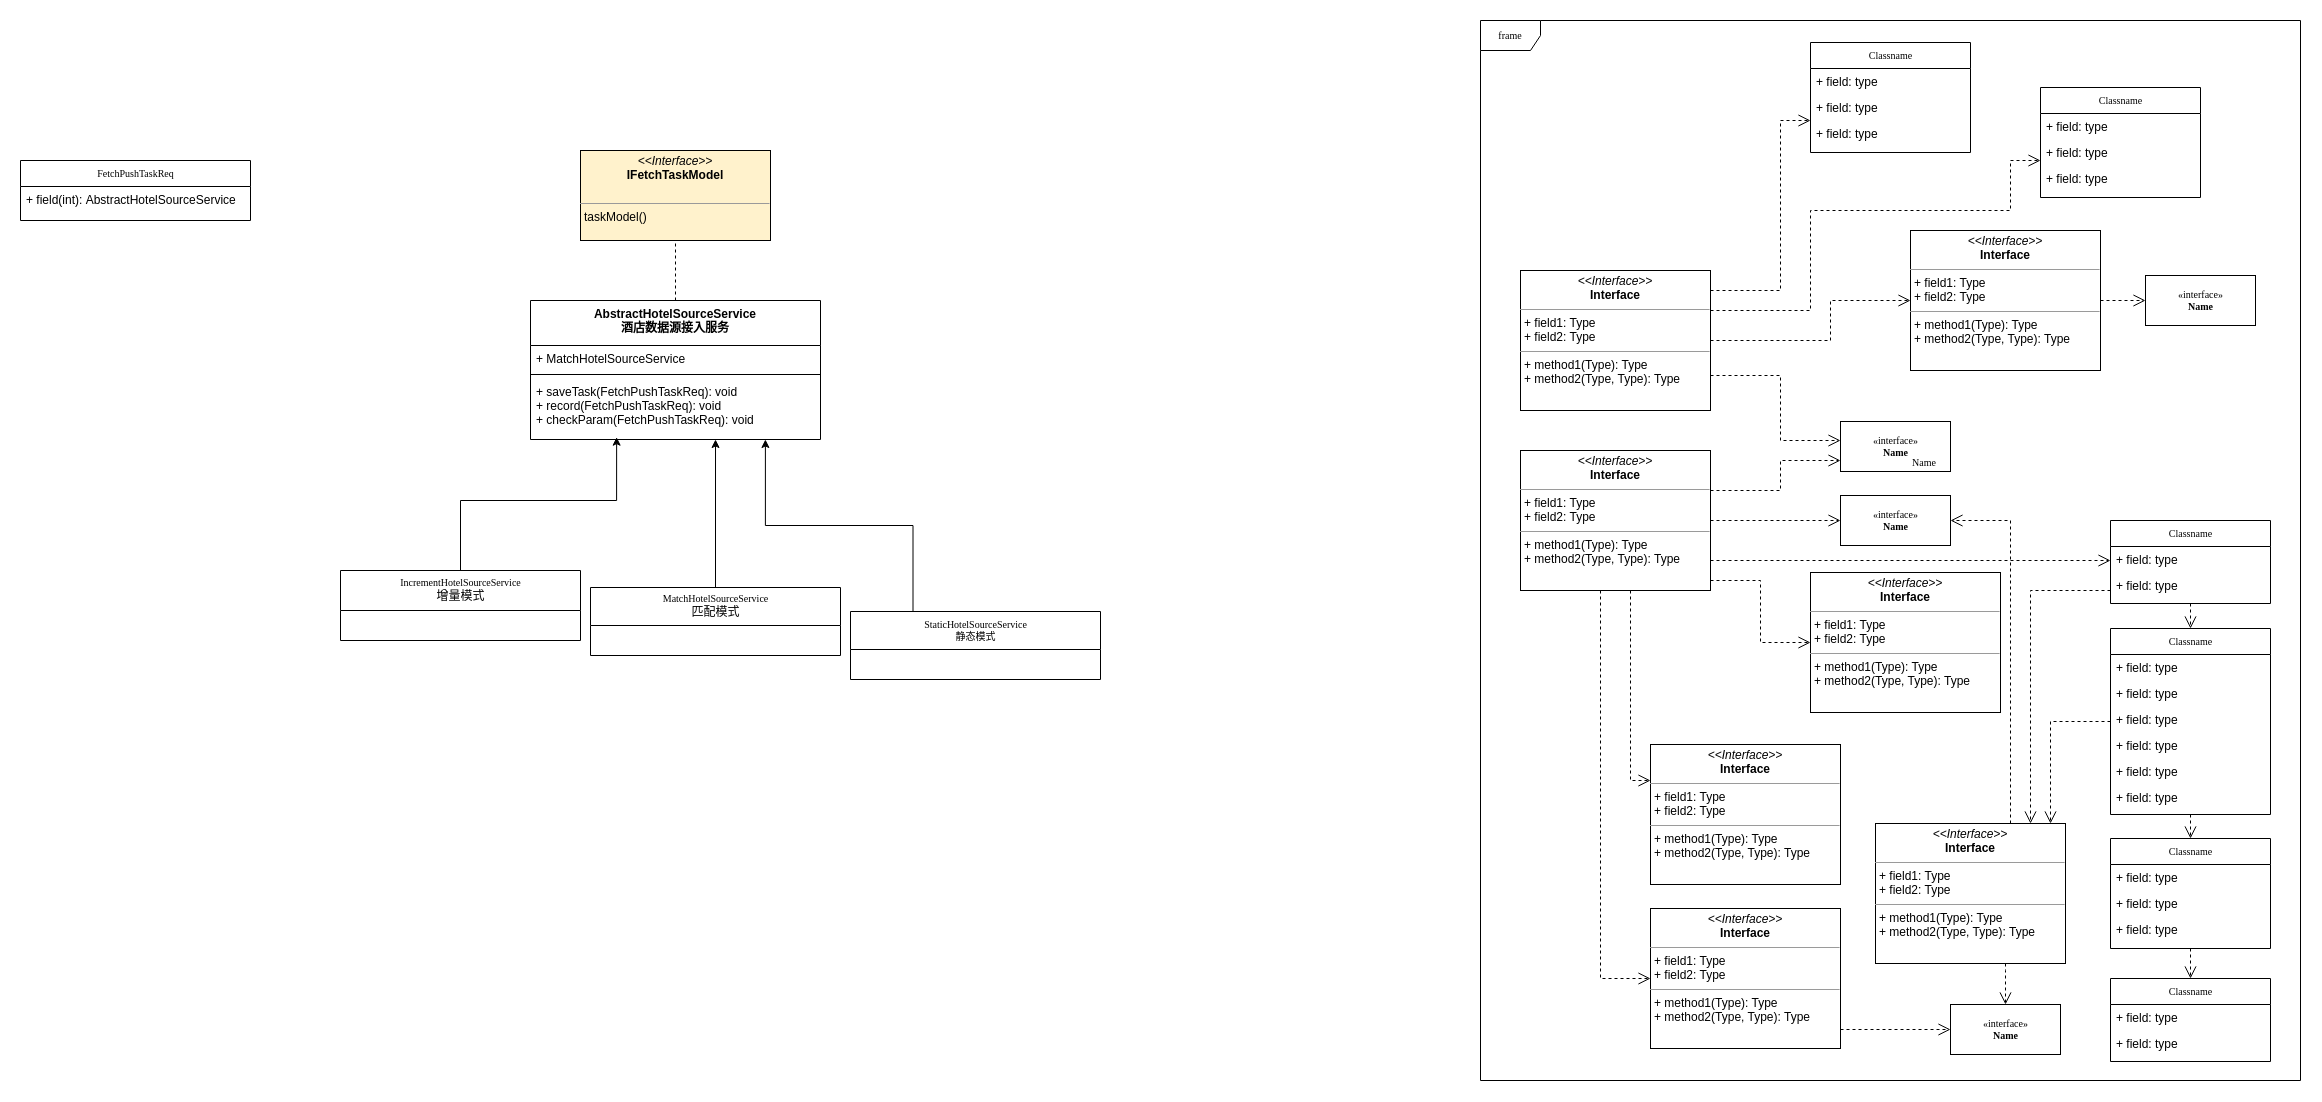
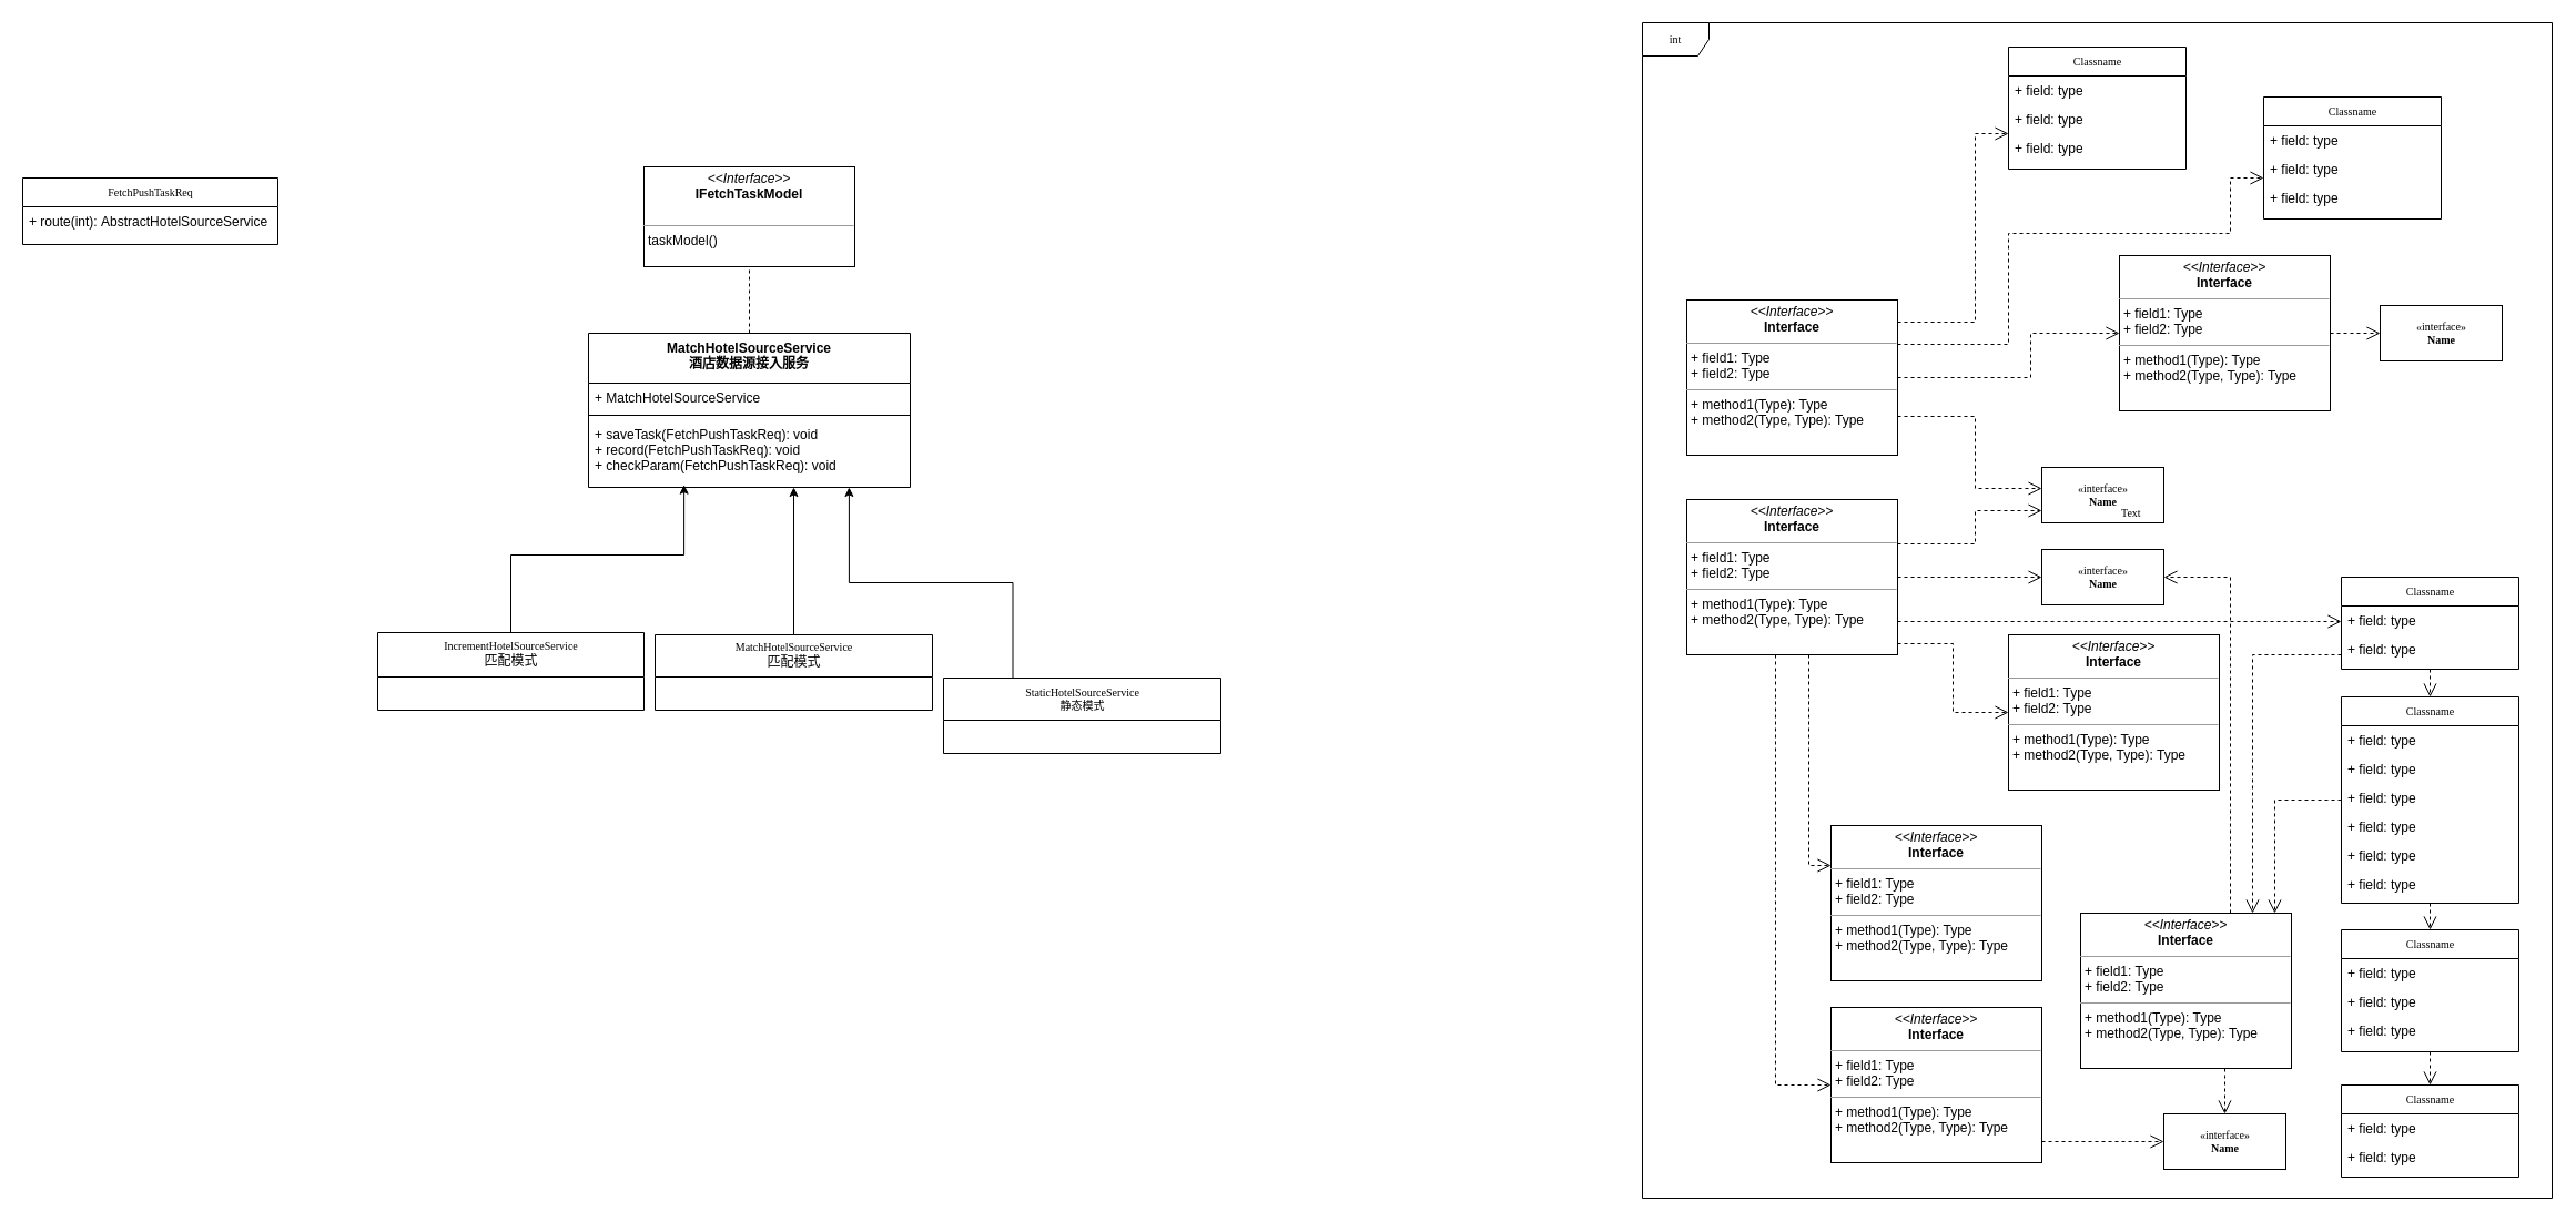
- <mxCell id="2" value="frame" style="shape=umlFrame;whiteSpace=wrap;html=1;rounded=0;shadow=0;comic=0;labelBackgroundColor=none;strokeWidth=1;fontFamily=Verdana;fontSize=10;align=center;" vertex="1" parent="1"><mxGeometry x="1480" y="20" width="820" height="1060" as="geometry" /></mxCell>
+ <mxCell id="2" value="int" style="shape=umlFrame;whiteSpace=wrap;html=1;rounded=0;shadow=0;comic=0;labelBackgroundColor=none;strokeWidth=1;fontFamily=Verdana;fontSize=10;align=center;" vertex="1" parent="1"><mxGeometry x="1480" y="20" width="820" height="1060" as="geometry" /></mxCell>
- <mxCell id="46" value="&lt;p style=&quot;margin: 0px ; margin-top: 4px ; text-align: center&quot;&gt;&lt;i&gt;&amp;lt;&amp;lt;Interface&amp;gt;&amp;gt;&lt;/i&gt;&lt;br&gt;&lt;b&gt;IFetchTaskModel&lt;/b&gt;&lt;br&gt;&lt;/p&gt;&lt;p style=&quot;margin: 0px ; margin-left: 4px&quot;&gt;&lt;br&gt;&lt;/p&gt;&lt;hr size=&quot;1&quot;&gt;&lt;p style=&quot;margin: 0px ; margin-left: 4px&quot;&gt;taskModel()&lt;br&gt;&lt;/p&gt;" style="verticalAlign=top;align=left;overflow=fill;fontSize=12;fontFamily=Helvetica;html=1;rounded=0;shadow=0;comic=0;labelBackgroundColor=none;strokeWidth=1;fillColor=#fff2cc;" vertex="1" parent="1"><mxGeometry x="580" y="150" width="190" height="90" as="geometry" /></mxCell>
+ <mxCell id="46" value="&lt;p style=&quot;margin: 0px ; margin-top: 4px ; text-align: center&quot;&gt;&lt;i&gt;&amp;lt;&amp;lt;Interface&amp;gt;&amp;gt;&lt;/i&gt;&lt;br&gt;&lt;b&gt;IFetchTaskModel&lt;/b&gt;&lt;br&gt;&lt;/p&gt;&lt;p style=&quot;margin: 0px ; margin-left: 4px&quot;&gt;&lt;br&gt;&lt;/p&gt;&lt;hr size=&quot;1&quot;&gt;&lt;p style=&quot;margin: 0px ; margin-left: 4px&quot;&gt;taskModel()&lt;br&gt;&lt;/p&gt;" style="verticalAlign=top;align=left;overflow=fill;fontSize=12;fontFamily=Helvetica;html=1;rounded=0;shadow=0;comic=0;labelBackgroundColor=none;strokeWidth=1" vertex="1" parent="1"><mxGeometry x="580" y="150" width="190" height="90" as="geometry" /></mxCell>
- <mxCell id="70" value="+&amp;nbsp;field(int):&amp;nbsp;AbstractHotelSourceService" style="text;html=1;strokeColor=none;fillColor=none;align=left;verticalAlign=top;spacingLeft=4;spacingRight=4;whiteSpace=wrap;overflow=hidden;rotatable=0;points=[[0,0.5],[1,0.5]];portConstraint=eastwest;" vertex="1" parent="69"><mxGeometry y="26" width="230" height="26" as="geometry" /></mxCell>
+ <mxCell id="70" value="+&amp;nbsp;route(int):&amp;nbsp;AbstractHotelSourceService" style="text;html=1;strokeColor=none;fillColor=none;align=left;verticalAlign=top;spacingLeft=4;spacingRight=4;whiteSpace=wrap;overflow=hidden;rotatable=0;points=[[0,0.5],[1,0.5]];portConstraint=eastwest;" vertex="1" parent="69"><mxGeometry y="26" width="230" height="26" as="geometry" /></mxCell>
- <mxCell id="60" value="AbstractHotelSourceService&#10;酒店数据源接入服务" style="swimlane;fontStyle=1;align=center;verticalAlign=top;childLayout=stackLayout;horizontal=1;startSize=45;horizontalStack=0;resizeParent=1;resizeParentMax=0;resizeLast=0;collapsible=1;marginBottom=0;" vertex="1" parent="1"><mxGeometry x="530" y="300" width="290" height="139" as="geometry" /></mxCell>
+ <mxCell id="60" value="MatchHotelSourceService&#10;酒店数据源接入服务" style="swimlane;fontStyle=1;align=center;verticalAlign=top;childLayout=stackLayout;horizontal=1;startSize=45;horizontalStack=0;resizeParent=1;resizeParentMax=0;resizeLast=0;collapsible=1;marginBottom=0;" vertex="1" parent="1"><mxGeometry x="530" y="300" width="290" height="139" as="geometry" /></mxCell>
- <mxCell id="44" value="Name" style="text;html=1;resizable=0;points=[];autosize=1;align=left;verticalAlign=top;spacingTop=-4;fontSize=10;fontFamily=Verdana;fontColor=#000000;" vertex="1" parent="1"><mxGeometry x="1910" y="454" width="40" height="10" as="geometry" /></mxCell>
+ <mxCell id="44" value="Text" style="text;html=1;resizable=0;points=[];autosize=1;align=left;verticalAlign=top;spacingTop=-4;fontSize=10;fontFamily=Verdana;fontColor=#000000;" vertex="1" parent="1"><mxGeometry x="1910" y="454" width="40" height="10" as="geometry" /></mxCell>
- <mxCell id="66" value="IncrementHotelSourceService&lt;br&gt;&lt;span style=&quot;font-family: &amp;#34;helvetica&amp;#34; ; font-size: 12px ; text-align: left&quot;&gt;增量模式&lt;/span&gt;" style="swimlane;html=1;fontStyle=0;childLayout=stackLayout;horizontal=1;startSize=40;fillColor=none;horizontalStack=0;resizeParent=1;resizeLast=0;collapsible=1;marginBottom=0;swimlaneFillColor=#ffffff;rounded=0;shadow=0;comic=0;labelBackgroundColor=none;strokeWidth=1;fontFamily=Verdana;fontSize=10;align=center;" vertex="1" parent="1"><mxGeometry x="340" y="570" width="240" height="70" as="geometry" /></mxCell>
+ <mxCell id="66" value="IncrementHotelSourceService&lt;br&gt;&lt;span style=&quot;font-family: &amp;#34;helvetica&amp;#34; ; font-size: 12px ; text-align: left&quot;&gt;匹配模式&lt;/span&gt;" style="swimlane;html=1;fontStyle=0;childLayout=stackLayout;horizontal=1;startSize=40;fillColor=none;horizontalStack=0;resizeParent=1;resizeLast=0;collapsible=1;marginBottom=0;swimlaneFillColor=#ffffff;rounded=0;shadow=0;comic=0;labelBackgroundColor=none;strokeWidth=1;fontFamily=Verdana;fontSize=10;align=center;" vertex="1" parent="1"><mxGeometry x="340" y="570" width="240" height="70" as="geometry" /></mxCell>
- <mxCell id="68" value="MatchHotelSourceService&lt;br&gt;&lt;span style=&quot;font-family: &amp;#34;helvetica&amp;#34; ; font-size: 12px ; text-align: left&quot;&gt;匹配模式&lt;/span&gt;" style="swimlane;html=1;fontStyle=0;childLayout=stackLayout;horizontal=1;startSize=38;fillColor=none;horizontalStack=0;resizeParent=1;resizeLast=0;collapsible=1;marginBottom=0;swimlaneFillColor=#ffffff;rounded=0;shadow=0;comic=0;labelBackgroundColor=none;strokeWidth=1;fontFamily=Verdana;fontSize=10;align=center;" vertex="1" parent="1"><mxGeometry x="590" y="587" width="250" height="68" as="geometry" /></mxCell>
+ <mxCell id="68" value="MatchHotelSourceService&lt;br&gt;&lt;span style=&quot;font-family: &amp;#34;helvetica&amp;#34; ; font-size: 12px ; text-align: left&quot;&gt;匹配模式&lt;/span&gt;" style="swimlane;html=1;fontStyle=0;childLayout=stackLayout;horizontal=1;startSize=38;fillColor=none;horizontalStack=0;resizeParent=1;resizeLast=0;collapsible=1;marginBottom=0;swimlaneFillColor=#ffffff;rounded=0;shadow=0;comic=0;labelBackgroundColor=none;strokeWidth=1;fontFamily=Verdana;fontSize=10;align=center;" vertex="1" parent="1"><mxGeometry x="590" y="572" width="250" height="68" as="geometry" /></mxCell>
